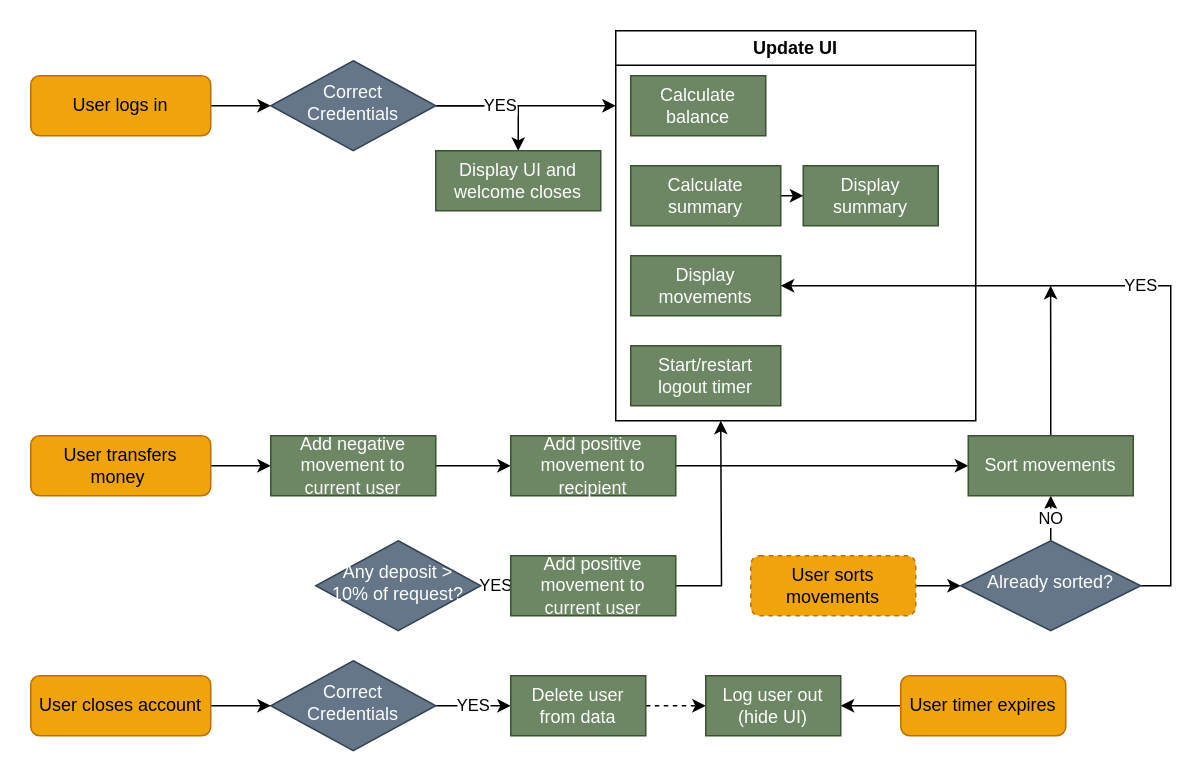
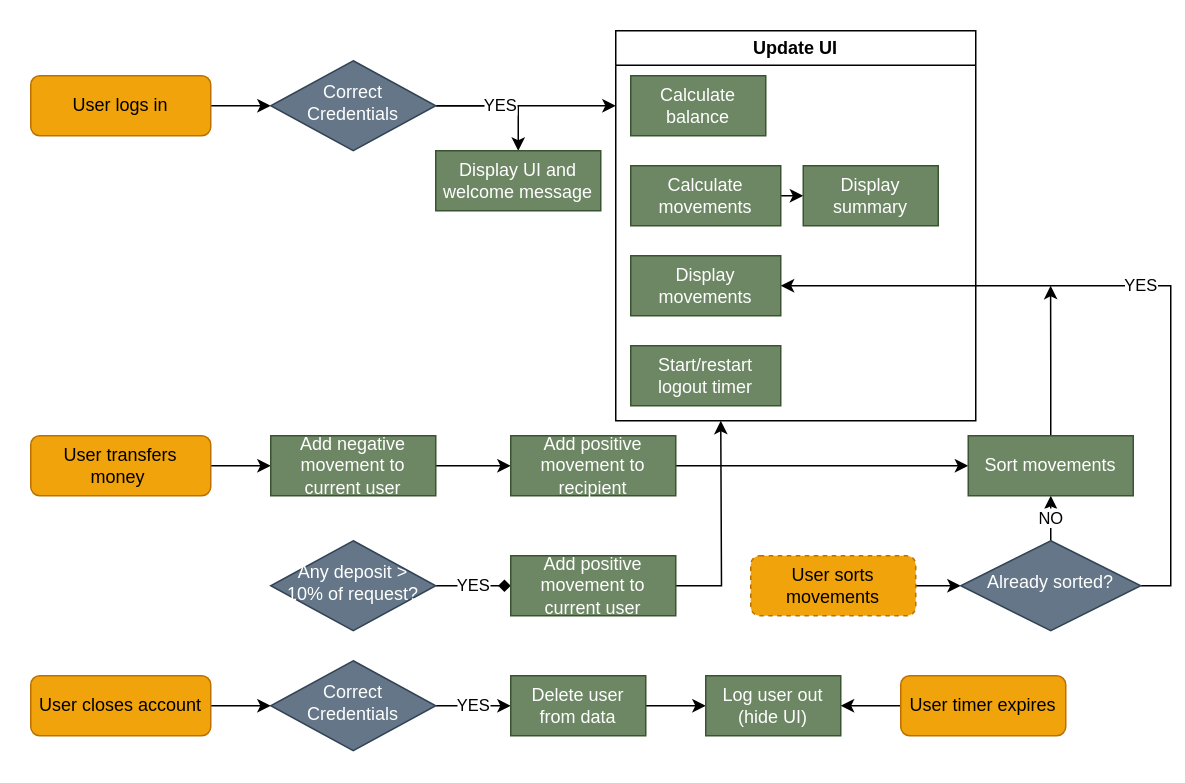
- <mxCell id="24" value="Display UI and welcome closes" style="rounded=0;whiteSpace=wrap;html=1;fillColor=#6d8764;fontColor=#ffffff;strokeColor=#3A5431;" vertex="1" parent="1"><mxGeometry x="290" y="100" width="110" height="40" as="geometry" /></mxCell>
+ <mxCell id="24" value="Display UI and welcome message" style="rounded=0;whiteSpace=wrap;html=1;fillColor=#6d8764;fontColor=#ffffff;strokeColor=#3A5431;" vertex="1" parent="1"><mxGeometry x="290" y="100" width="110" height="40" as="geometry" /></mxCell>
- <mxCell id="20" value="Calculate summary" style="rounded=0;whiteSpace=wrap;html=1;fillColor=#6d8764;fontColor=#ffffff;strokeColor=#3A5431;" vertex="1" parent="17"><mxGeometry x="10" y="90" width="100" height="40" as="geometry" /></mxCell>
+ <mxCell id="20" value="Calculate movements" style="rounded=0;whiteSpace=wrap;html=1;fillColor=#6d8764;fontColor=#ffffff;strokeColor=#3A5431;" vertex="1" parent="17"><mxGeometry x="10" y="90" width="100" height="40" as="geometry" /></mxCell>
- <mxCell id="11" value="Any deposit &amp;gt; 10% of request?" style="rhombus;whiteSpace=wrap;html=1;shadow=0;fontFamily=Helvetica;fontSize=12;align=center;strokeWidth=1;spacing=6;spacingTop=-4;fillColor=#647687;fontColor=#ffffff;strokeColor=#314354;" vertex="1" parent="1"><mxGeometry x="210" y="360" width="110" height="60" as="geometry" /></mxCell>
+ <mxCell id="11" value="Any deposit &amp;gt; 10% of request?" style="rhombus;whiteSpace=wrap;html=1;shadow=0;fontFamily=Helvetica;fontSize=12;align=center;strokeWidth=1;spacing=6;spacingTop=-4;fillColor=#647687;fontColor=#ffffff;strokeColor=#314354;" vertex="1" parent="1"><mxGeometry x="180" y="360" width="110" height="60" as="geometry" /></mxCell>
- <mxCell id="29" style="edgeStyle=orthogonalEdgeStyle;rounded=0;orthogonalLoop=1;jettySize=auto;html=1;exitX=1;exitY=0.5;exitDx=0;exitDy=0;entryX=0;entryY=0.5;entryDx=0;entryDy=0;dashed=1;" edge="1" parent="1" source="30" target="31"><mxGeometry relative="1" as="geometry" /></mxCell>
+ <mxCell id="29" style="edgeStyle=orthogonalEdgeStyle;rounded=0;orthogonalLoop=1;jettySize=auto;html=1;exitX=1;exitY=0.5;exitDx=0;exitDy=0;entryX=0;entryY=0.5;entryDx=0;entryDy=0;" edge="1" parent="1" source="30" target="31"><mxGeometry relative="1" as="geometry" /></mxCell>
